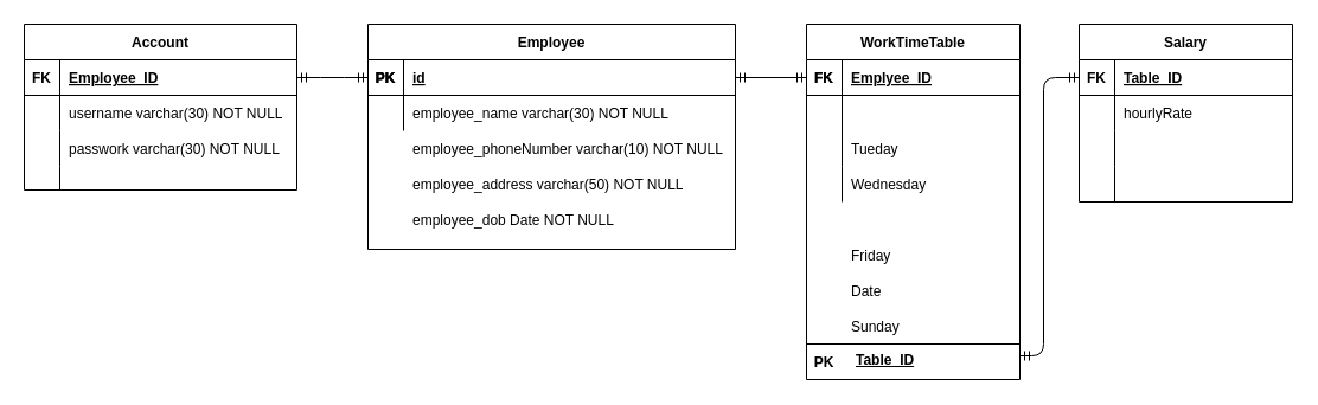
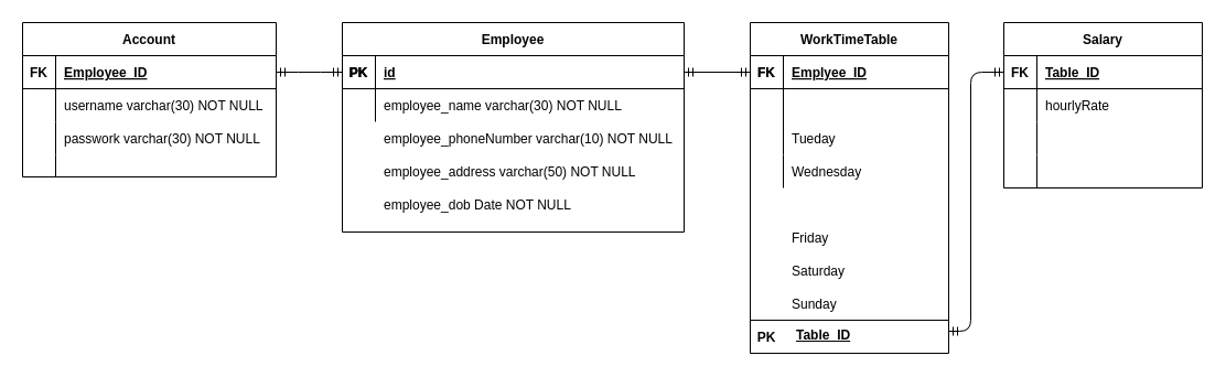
- <mxCell id="39" value="Date" style="shape=partialRectangle;connectable=0;fillColor=none;top=0;left=0;bottom=0;right=0;align=left;spacingLeft=6;overflow=hidden;" vertex="1" parent="1"><mxGeometry x="710" y="230" width="150" height="30" as="geometry" /></mxCell>
+ <mxCell id="39" value="Saturday" style="shape=partialRectangle;connectable=0;fillColor=none;top=0;left=0;bottom=0;right=0;align=left;spacingLeft=6;overflow=hidden;" vertex="1" parent="1"><mxGeometry x="710" y="230" width="150" height="30" as="geometry" /></mxCell>
